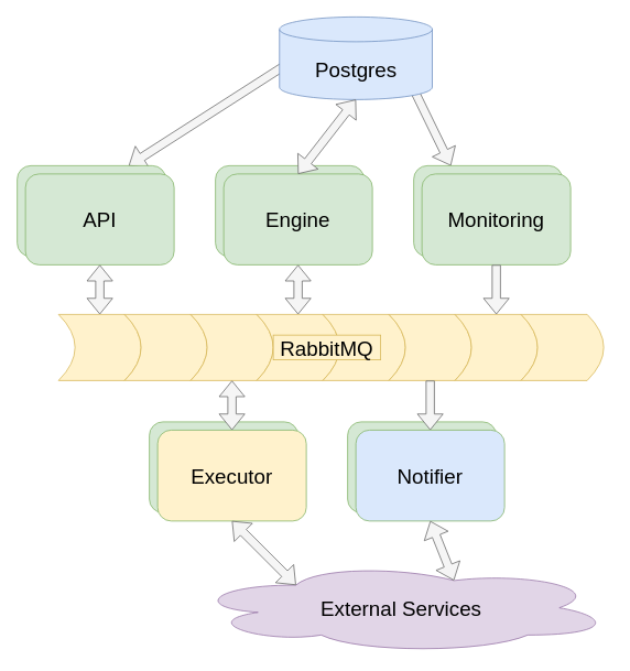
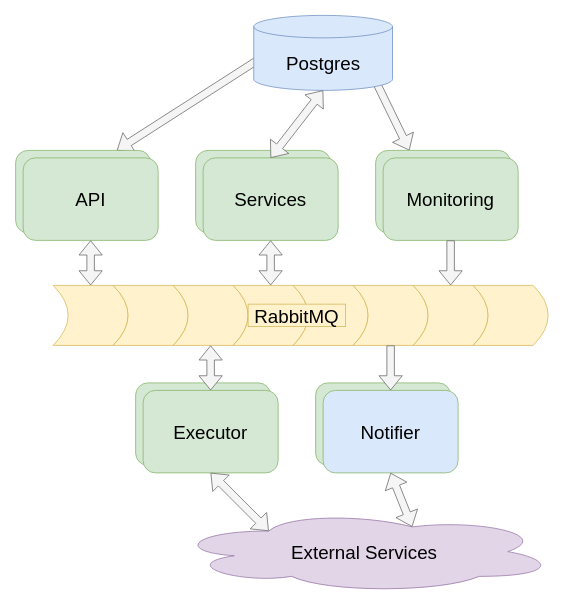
- <mxCell id="19" value="&lt;font style=&quot;font-size: 25px;&quot;&gt;Engine&lt;/font&gt;" style="rounded=1;whiteSpace=wrap;html=1;fillColor=#d5e8d4;strokeColor=#82b366;" vertex="1" parent="17"><mxGeometry x="10" y="10" width="180" height="110" as="geometry" /></mxCell>
+ <mxCell id="19" value="&lt;font style=&quot;font-size: 25px;&quot;&gt;Services&lt;/font&gt;" style="rounded=1;whiteSpace=wrap;html=1;fillColor=#d5e8d4;strokeColor=#82b366;" vertex="1" parent="17"><mxGeometry x="10" y="10" width="180" height="110" as="geometry" /></mxCell>
- <mxCell id="22" value="&lt;font style=&quot;font-size: 25px;&quot;&gt;Executor&lt;/font&gt;" style="rounded=1;whiteSpace=wrap;html=1;fillColor=#fff2cc;strokeColor=#82b366;" vertex="1" parent="20"><mxGeometry x="10" y="10" width="180" height="110" as="geometry" /></mxCell>
+ <mxCell id="22" value="&lt;font style=&quot;font-size: 25px;&quot;&gt;Executor&lt;/font&gt;" style="rounded=1;whiteSpace=wrap;html=1;fillColor=#d5e8d4;strokeColor=#82b366;" vertex="1" parent="20"><mxGeometry x="10" y="10" width="180" height="110" as="geometry" /></mxCell>
